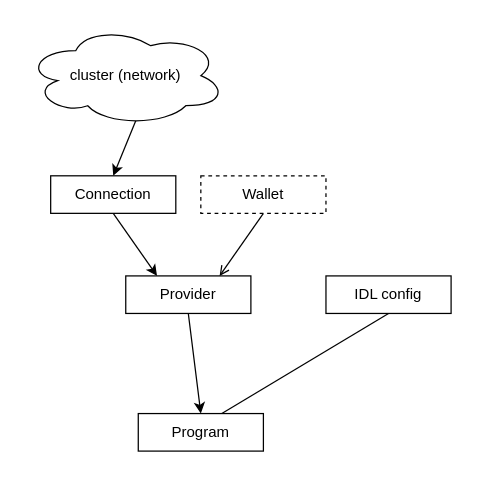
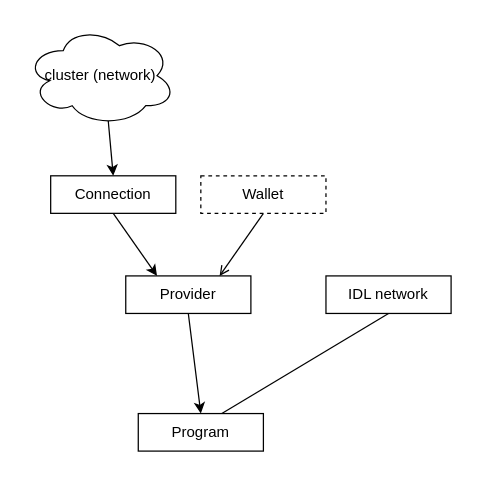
- <mxCell id="3" value="cluster (network)" style="ellipse;shape=cloud;whiteSpace=wrap;html=1;" vertex="1" parent="1"><mxGeometry x="20" y="20" width="160" height="80" as="geometry" /></mxCell>
+ <mxCell id="3" value="cluster (network)" style="ellipse;shape=cloud;whiteSpace=wrap;html=1;" vertex="1" parent="1"><mxGeometry x="20" y="20" width="120" height="80" as="geometry" /></mxCell>
- <mxCell id="11" value="IDL config" style="rounded=0;whiteSpace=wrap;html=1;" vertex="1" parent="1"><mxGeometry x="260" y="220" width="100" height="30" as="geometry" /></mxCell>
+ <mxCell id="11" value="IDL network" style="rounded=0;whiteSpace=wrap;html=1;" vertex="1" parent="1"><mxGeometry x="260" y="220" width="100" height="30" as="geometry" /></mxCell>
